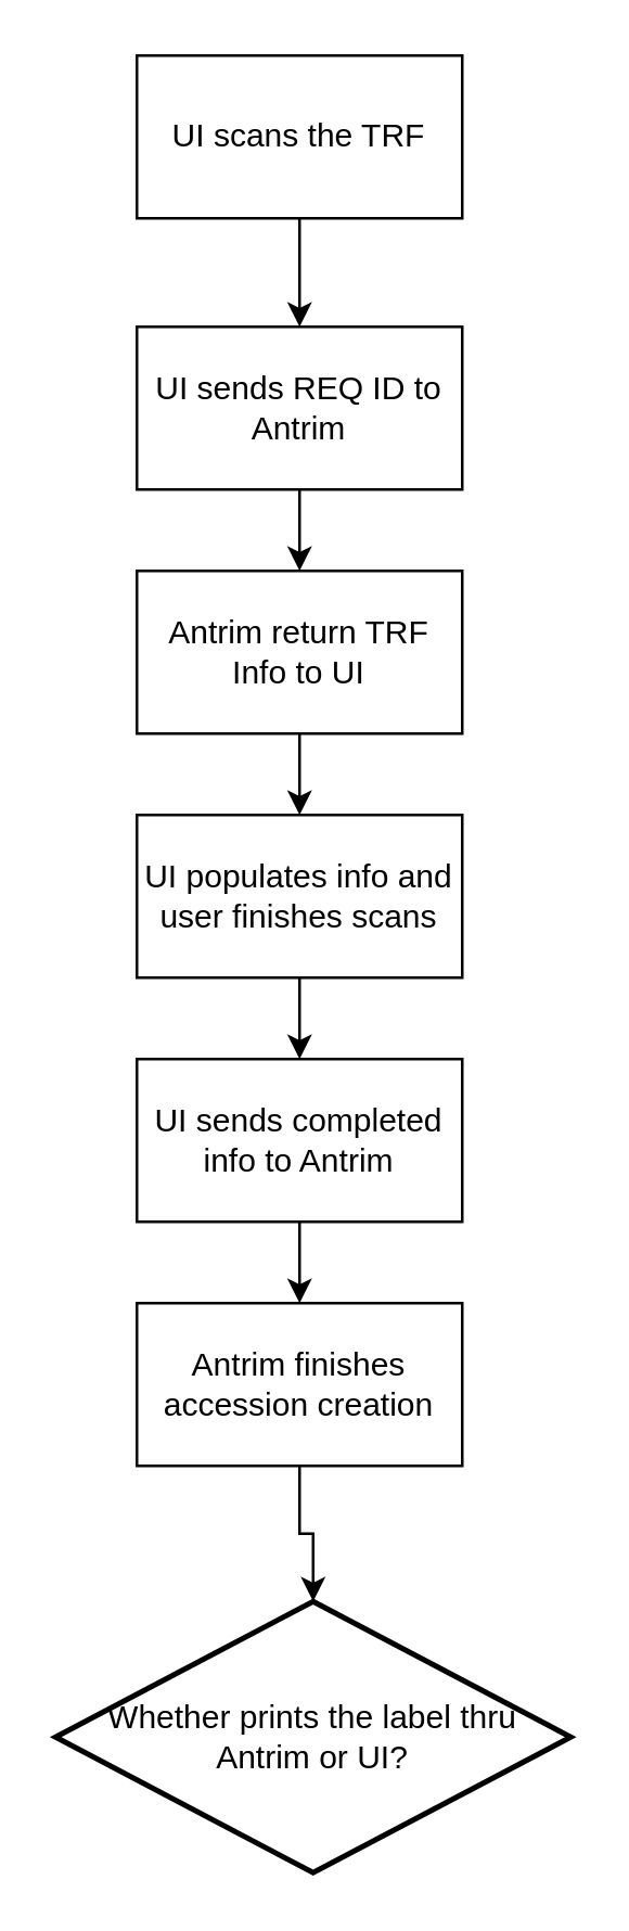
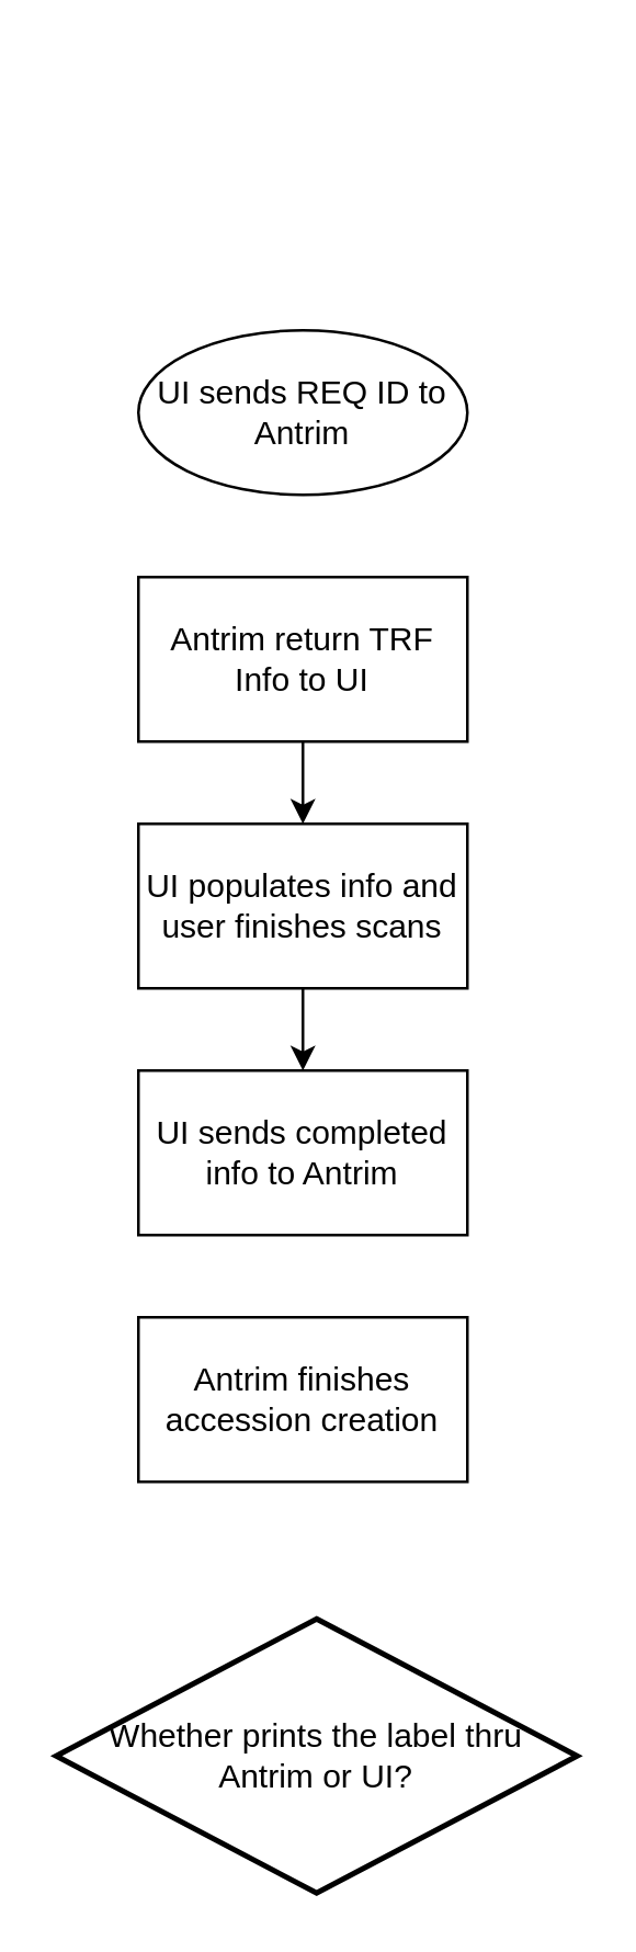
- <mxCell id="3" value="UI scans the TRF" style="rounded=0;whiteSpace=wrap;html=1;" parent="1" vertex="1"><mxGeometry x="50" y="20" width="120" height="60" as="geometry" /></mxCell>
- <mxCell id="2" style="edgeStyle=orthogonalEdgeStyle;rounded=0;orthogonalLoop=1;jettySize=auto;html=1;exitX=0.5;exitY=1;exitDx=0;exitDy=0;entryX=0.5;entryY=0;entryDx=0;entryDy=0;" parent="1" source="3" target="5" edge="1"><mxGeometry relative="1" as="geometry" /></mxCell>
- <mxCell id="5" value="UI sends REQ ID to Antrim" style="rounded=0;whiteSpace=wrap;html=1;" parent="1" vertex="1"><mxGeometry x="50" y="120" width="120" height="60" as="geometry" /></mxCell>
+ <mxCell id="5" value="UI sends REQ ID to Antrim" style="ellipse;whiteSpace=wrap;html=1;" parent="1" vertex="1"><mxGeometry x="50" y="120" width="120" height="60" as="geometry" /></mxCell>
- <mxCell id="4" style="edgeStyle=orthogonalEdgeStyle;rounded=0;orthogonalLoop=1;jettySize=auto;html=1;exitX=0.5;exitY=1;exitDx=0;exitDy=0;entryX=0.5;entryY=0;entryDx=0;entryDy=0;" parent="1" source="5" target="7" edge="1"><mxGeometry relative="1" as="geometry" /></mxCell>
- <mxCell id="10" style="edgeStyle=orthogonalEdgeStyle;rounded=0;orthogonalLoop=1;jettySize=auto;html=1;exitX=0.5;exitY=1;exitDx=0;exitDy=0;" parent="1" source="11" target="13" edge="1"><mxGeometry relative="1" as="geometry" /></mxCell>
- <mxCell id="12" style="edgeStyle=orthogonalEdgeStyle;rounded=0;orthogonalLoop=1;jettySize=auto;html=1;exitX=0.5;exitY=1;exitDx=0;exitDy=0;entryX=0.5;entryY=0;entryDx=0;entryDy=0;entryPerimeter=0;" parent="1" source="13" target="14" edge="1"><mxGeometry relative="1" as="geometry" /></mxCell>
